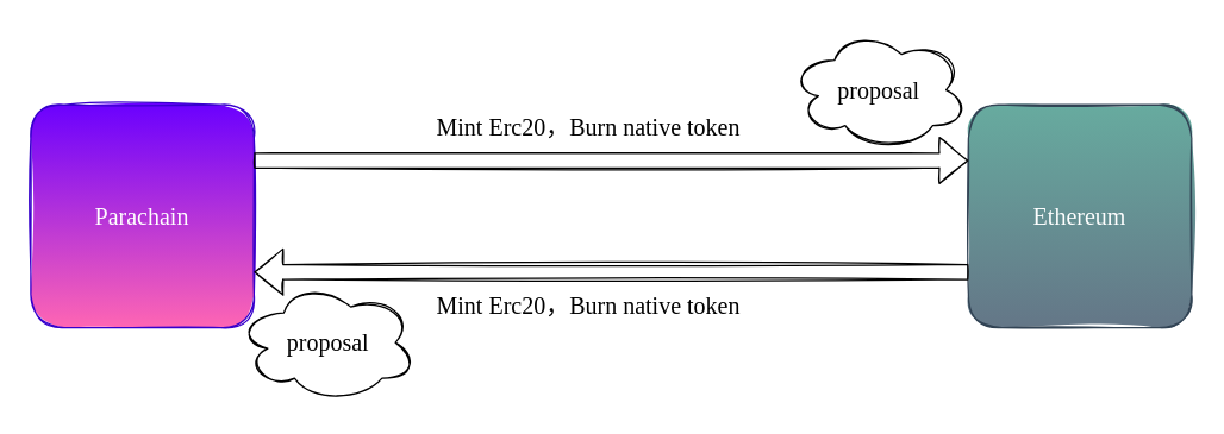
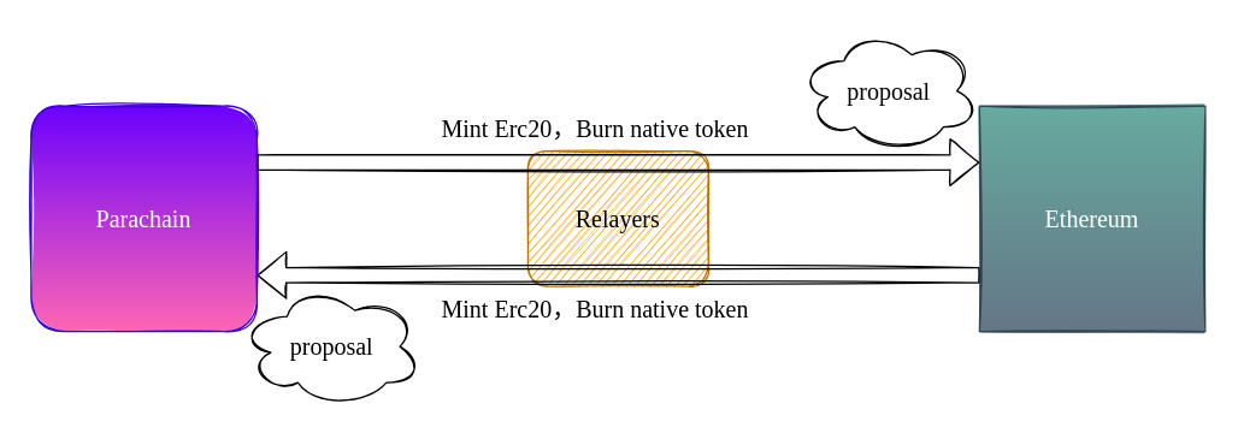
+ <mxCell id="4" value="Relayers" style="rounded=1;whiteSpace=wrap;html=1;fontSize=16;shadow=0;glass=0;sketch=1;fontFamily=Comic Sans MS;fillColor=#f0a30a;fontColor=#000000;strokeColor=#BD7000;" vertex="1" parent="1"><mxGeometry x="350" y="100" width="120" height="90" as="geometry" /></mxCell>
- <mxCell id="3" value="Ethereum" style="rounded=1;whiteSpace=wrap;html=1;fontSize=16;sketch=1;fontFamily=Comic Sans MS;fillColor=#647687;fontColor=#ffffff;strokeColor=#314354;gradientColor=#67AB9F;gradientDirection=north;" vertex="1" parent="1"><mxGeometry x="650" y="70" width="150" height="150" as="geometry" /></mxCell>
+ <mxCell id="3" value="Ethereum" style="whiteSpace=wrap;html=1;fontSize=16;sketch=1;fontFamily=Comic Sans MS;fillColor=#647687;fontColor=#ffffff;strokeColor=#314354;gradientColor=#67AB9F;gradientDirection=north;rounded=0;" vertex="1" parent="1"><mxGeometry x="650" y="70" width="150" height="150" as="geometry" /></mxCell>
